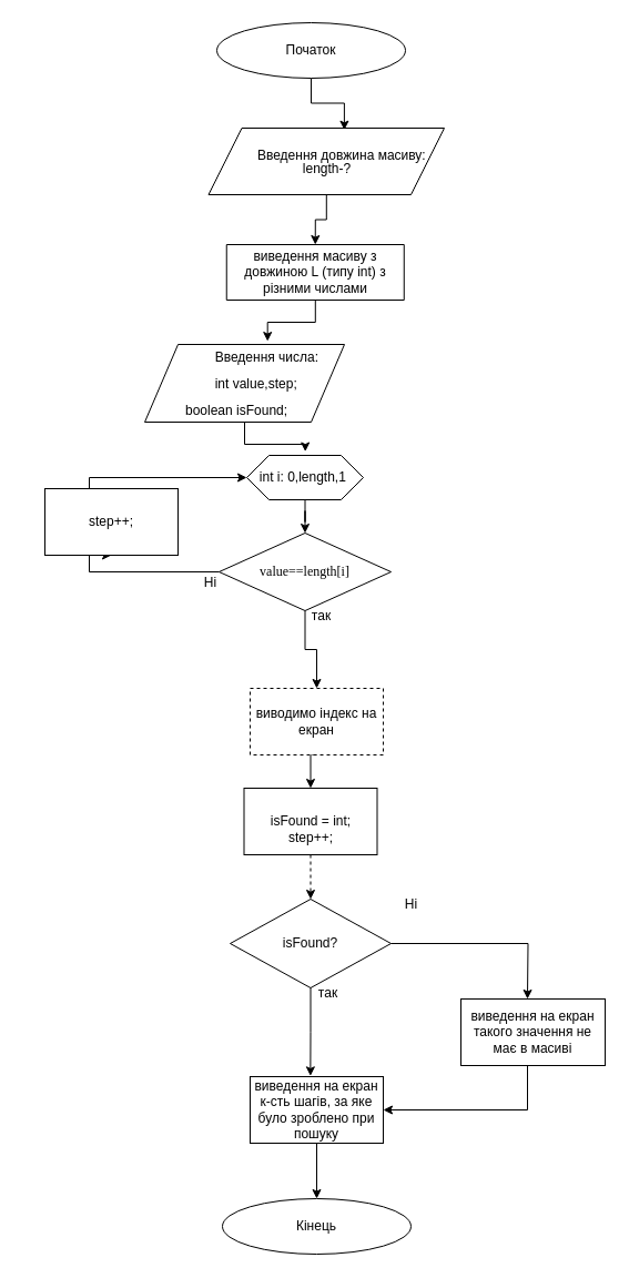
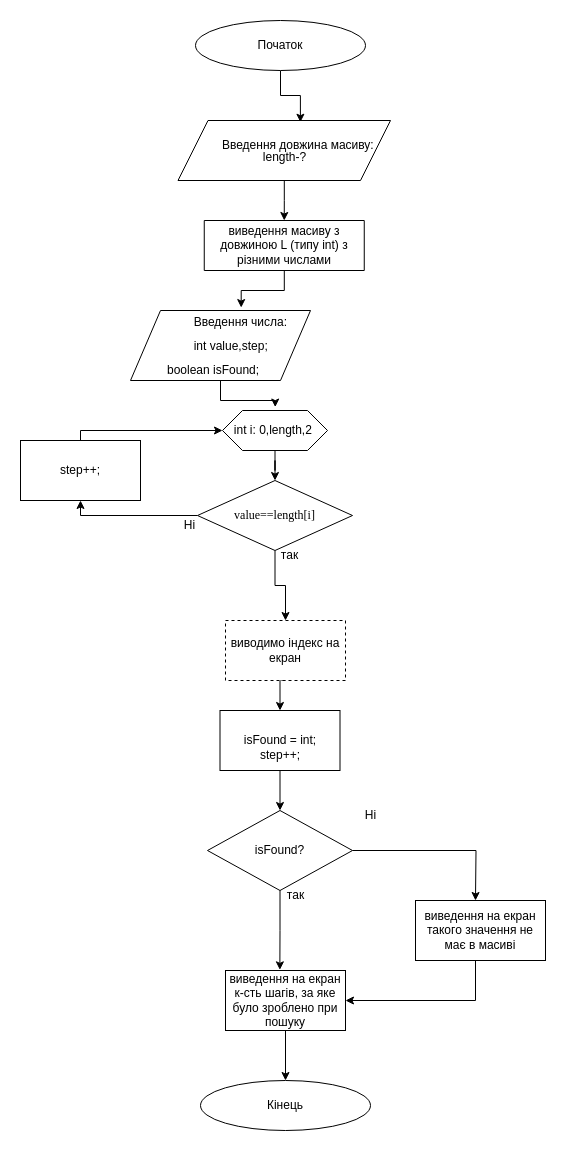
- <mxCell id="5" value="&lt;p style=&quot;line-height: 100%;&quot;&gt;&lt;span style=&quot;white-space: pre;&quot;&gt;&#09;&lt;/span&gt;Введення довжина масиву: length-?&lt;/p&gt;" style="shape=parallelogram;perimeter=parallelogramPerimeter;whiteSpace=wrap;html=1;fixedSize=1;size=30;" vertex="1" parent="1"><mxGeometry x="187.5" y="115" width="212.5" height="60" as="geometry" /></mxCell>
+ <mxCell id="5" value="&lt;p style=&quot;line-height: 100%;&quot;&gt;&lt;span style=&quot;white-space: pre;&quot;&gt;&#09;&lt;/span&gt;Введення довжина масиву: length-?&lt;/p&gt;" style="shape=parallelogram;perimeter=parallelogramPerimeter;whiteSpace=wrap;html=1;fixedSize=1;size=30;" vertex="1" parent="1"><mxGeometry x="177.5" y="120" width="212.5" height="60" as="geometry" /></mxCell>
- <mxCell id="10" value="&lt;span style=&quot;font-family: Helvetica;&quot;&gt;int i: 0,length,1&amp;nbsp;&lt;/span&gt;" style="shape=hexagon;perimeter=hexagonPerimeter2;whiteSpace=wrap;html=1;fixedSize=1;fillStyle=solid;fontFamily=Tahoma;" vertex="1" parent="1"><mxGeometry x="222" y="410" width="105" height="40" as="geometry" /></mxCell>
+ <mxCell id="10" value="&lt;span style=&quot;font-family: Helvetica;&quot;&gt;int i: 0,length,2&amp;nbsp;&lt;/span&gt;" style="shape=hexagon;perimeter=hexagonPerimeter2;whiteSpace=wrap;html=1;fixedSize=1;fillStyle=solid;fontFamily=Tahoma;" vertex="1" parent="1"><mxGeometry x="222" y="410" width="105" height="40" as="geometry" /></mxCell>
- <mxCell id="17" value="step++;" style="rounded=0;whiteSpace=wrap;html=1;" vertex="1" parent="1"><mxGeometry x="40" y="440" width="120" height="60" as="geometry" /></mxCell>
+ <mxCell id="17" value="step++;" style="rounded=0;whiteSpace=wrap;html=1;" vertex="1" parent="1"><mxGeometry x="20" y="440" width="120" height="60" as="geometry" /></mxCell>
- <mxCell id="14" style="edgeStyle=orthogonalEdgeStyle;rounded=0;orthogonalLoop=1;jettySize=auto;html=1;entryX=0.5;entryY=0;entryDx=0;entryDy=0;dashed=1;" edge="1" parent="1" source="15" target="22"><mxGeometry relative="1" as="geometry" /></mxCell>
+ <mxCell id="14" style="edgeStyle=orthogonalEdgeStyle;rounded=0;orthogonalLoop=1;jettySize=auto;html=1;entryX=0.5;entryY=0;entryDx=0;entryDy=0;" edge="1" parent="1" source="15" target="22"><mxGeometry relative="1" as="geometry" /></mxCell>
